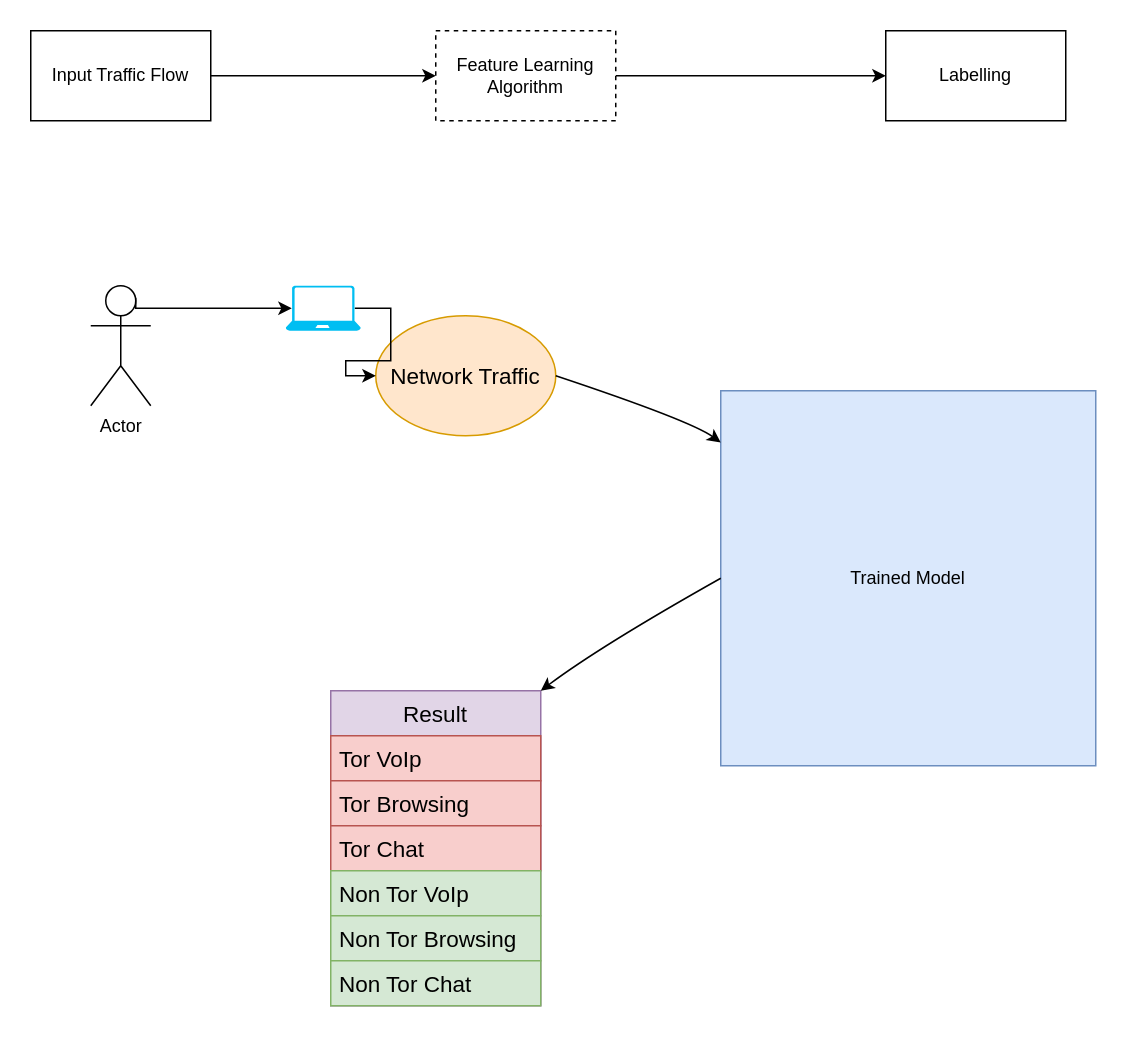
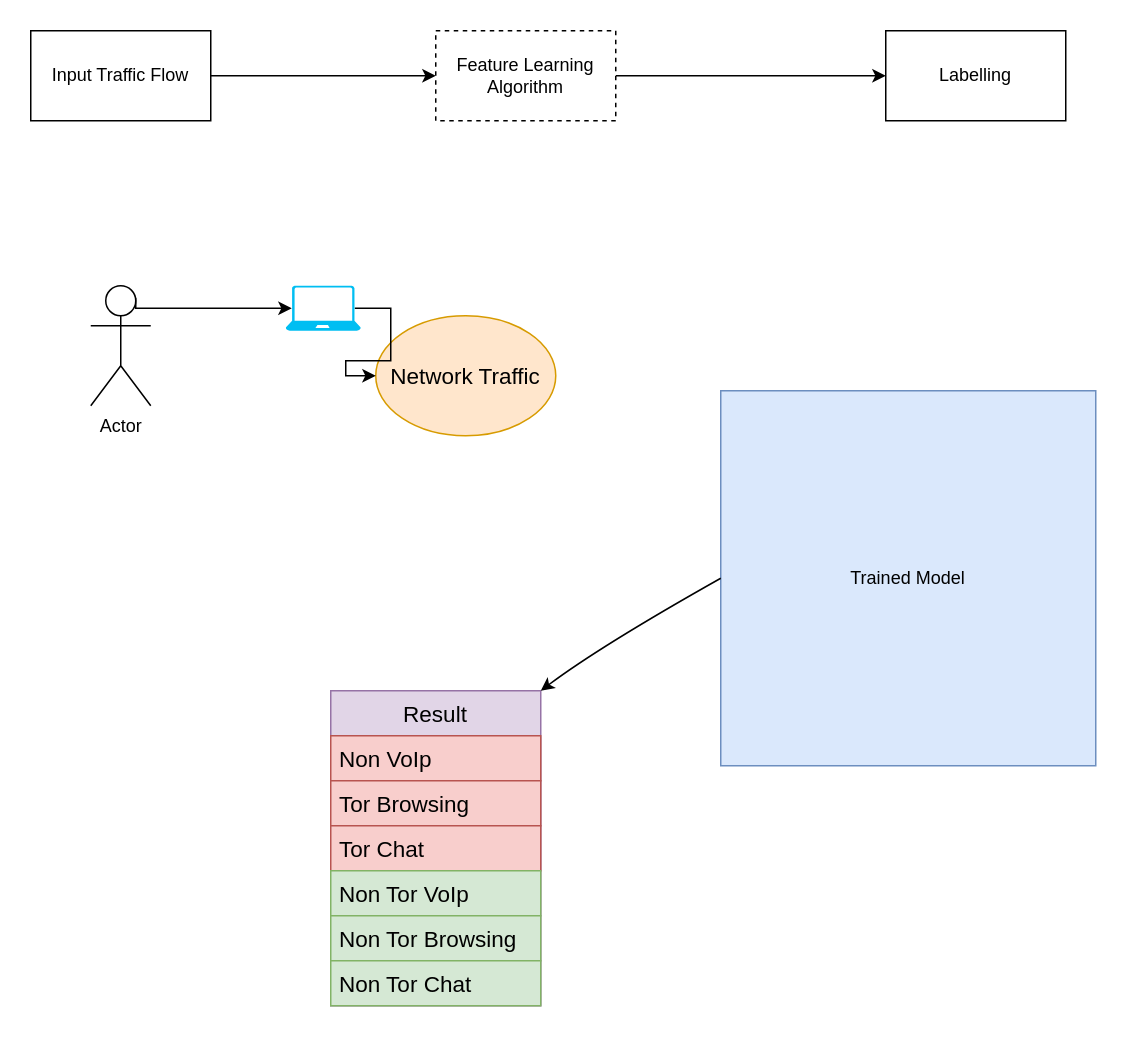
- <mxCell id="13" value="" style="curved=1;endArrow=classic;html=1;rounded=0;fontSize=15;exitX=1;exitY=0.5;exitDx=0;exitDy=0;" edge="1" parent="1" source="10" target="7"><mxGeometry width="50" height="50" relative="1" as="geometry"><mxPoint x="340" y="300" as="sourcePoint" /><mxPoint x="390" y="250" as="targetPoint" /><Array as="points"><mxPoint x="460" y="280" /></Array></mxGeometry></mxCell>
- <mxCell id="15" value="Tor VoIp" style="text;strokeColor=#b85450;fillColor=#f8cecc;align=left;verticalAlign=middle;spacingLeft=4;spacingRight=4;overflow=hidden;points=[[0,0.5],[1,0.5]];portConstraint=eastwest;rotatable=0;fontSize=15;" vertex="1" parent="14"><mxGeometry y="30" width="140" height="30" as="geometry" /></mxCell>
+ <mxCell id="15" value="Non VoIp" style="text;strokeColor=#b85450;fillColor=#f8cecc;align=left;verticalAlign=middle;spacingLeft=4;spacingRight=4;overflow=hidden;points=[[0,0.5],[1,0.5]];portConstraint=eastwest;rotatable=0;fontSize=15;" vertex="1" parent="14"><mxGeometry y="30" width="140" height="30" as="geometry" /></mxCell>
